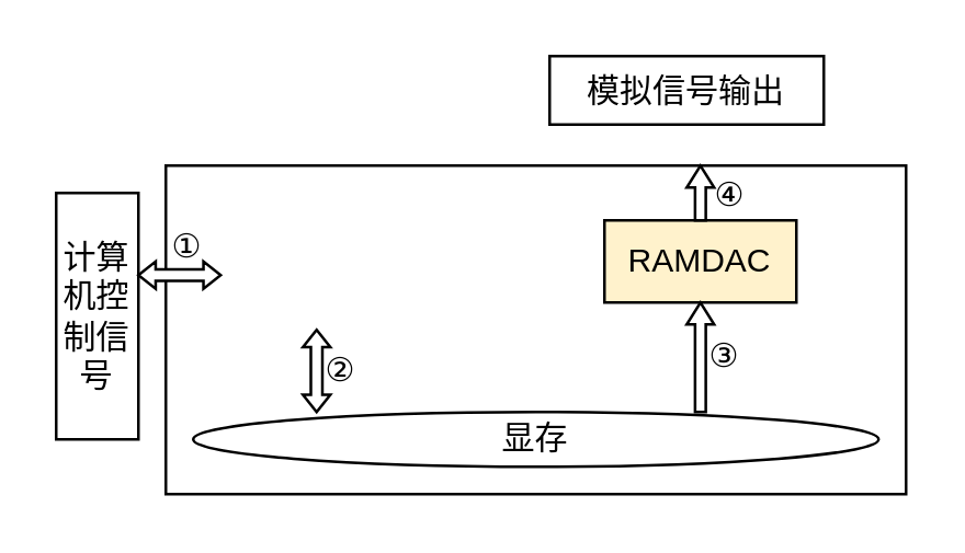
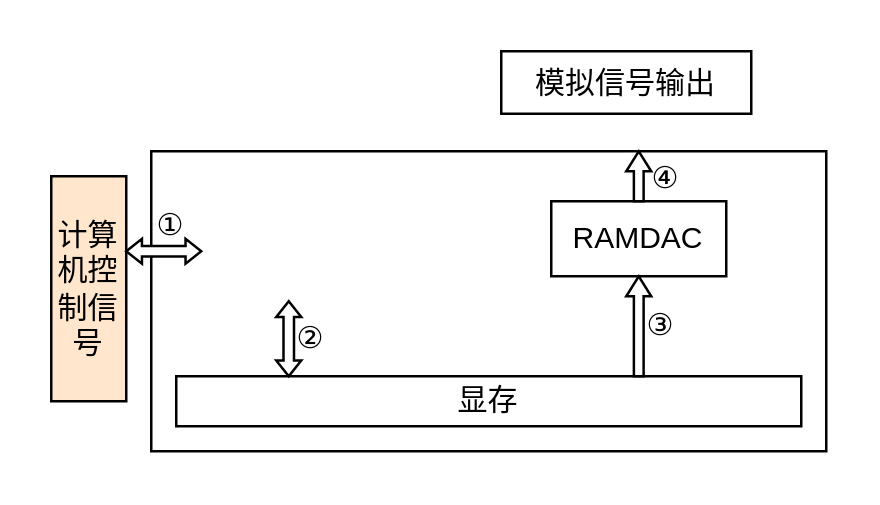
- <mxCell id="5" value="RAMDAC" style="rounded=0;whiteSpace=wrap;html=1;fillColor=#fff2cc;" vertex="1" parent="1"><mxGeometry x="220" y="80" width="70" height="30" as="geometry" /></mxCell>
+ <mxCell id="5" value="RAMDAC" style="rounded=0;whiteSpace=wrap;html=1;" vertex="1" parent="1"><mxGeometry x="220" y="80" width="70" height="30" as="geometry" /></mxCell>
- <mxCell id="2" value="计算机控制信号" style="rounded=0;whiteSpace=wrap;html=1;" vertex="1" parent="1"><mxGeometry y="70" width="30" height="90" as="geometry" x="20" /></mxCell>
+ <mxCell id="2" value="计算机控制信号" style="rounded=0;whiteSpace=wrap;html=1;fillColor=#ffe6cc;" vertex="1" parent="1"><mxGeometry y="70" width="30" height="90" as="geometry" x="20" /></mxCell>
- <mxCell id="4" value="显存" style="ellipse;whiteSpace=wrap;html=1;" vertex="1" parent="1"><mxGeometry x="70" y="150" width="250" height="20" as="geometry" /></mxCell>
+ <mxCell id="4" value="显存" style="rounded=0;whiteSpace=wrap;html=1;" vertex="1" parent="1"><mxGeometry x="70" y="150" width="250" height="20" as="geometry" /></mxCell>
